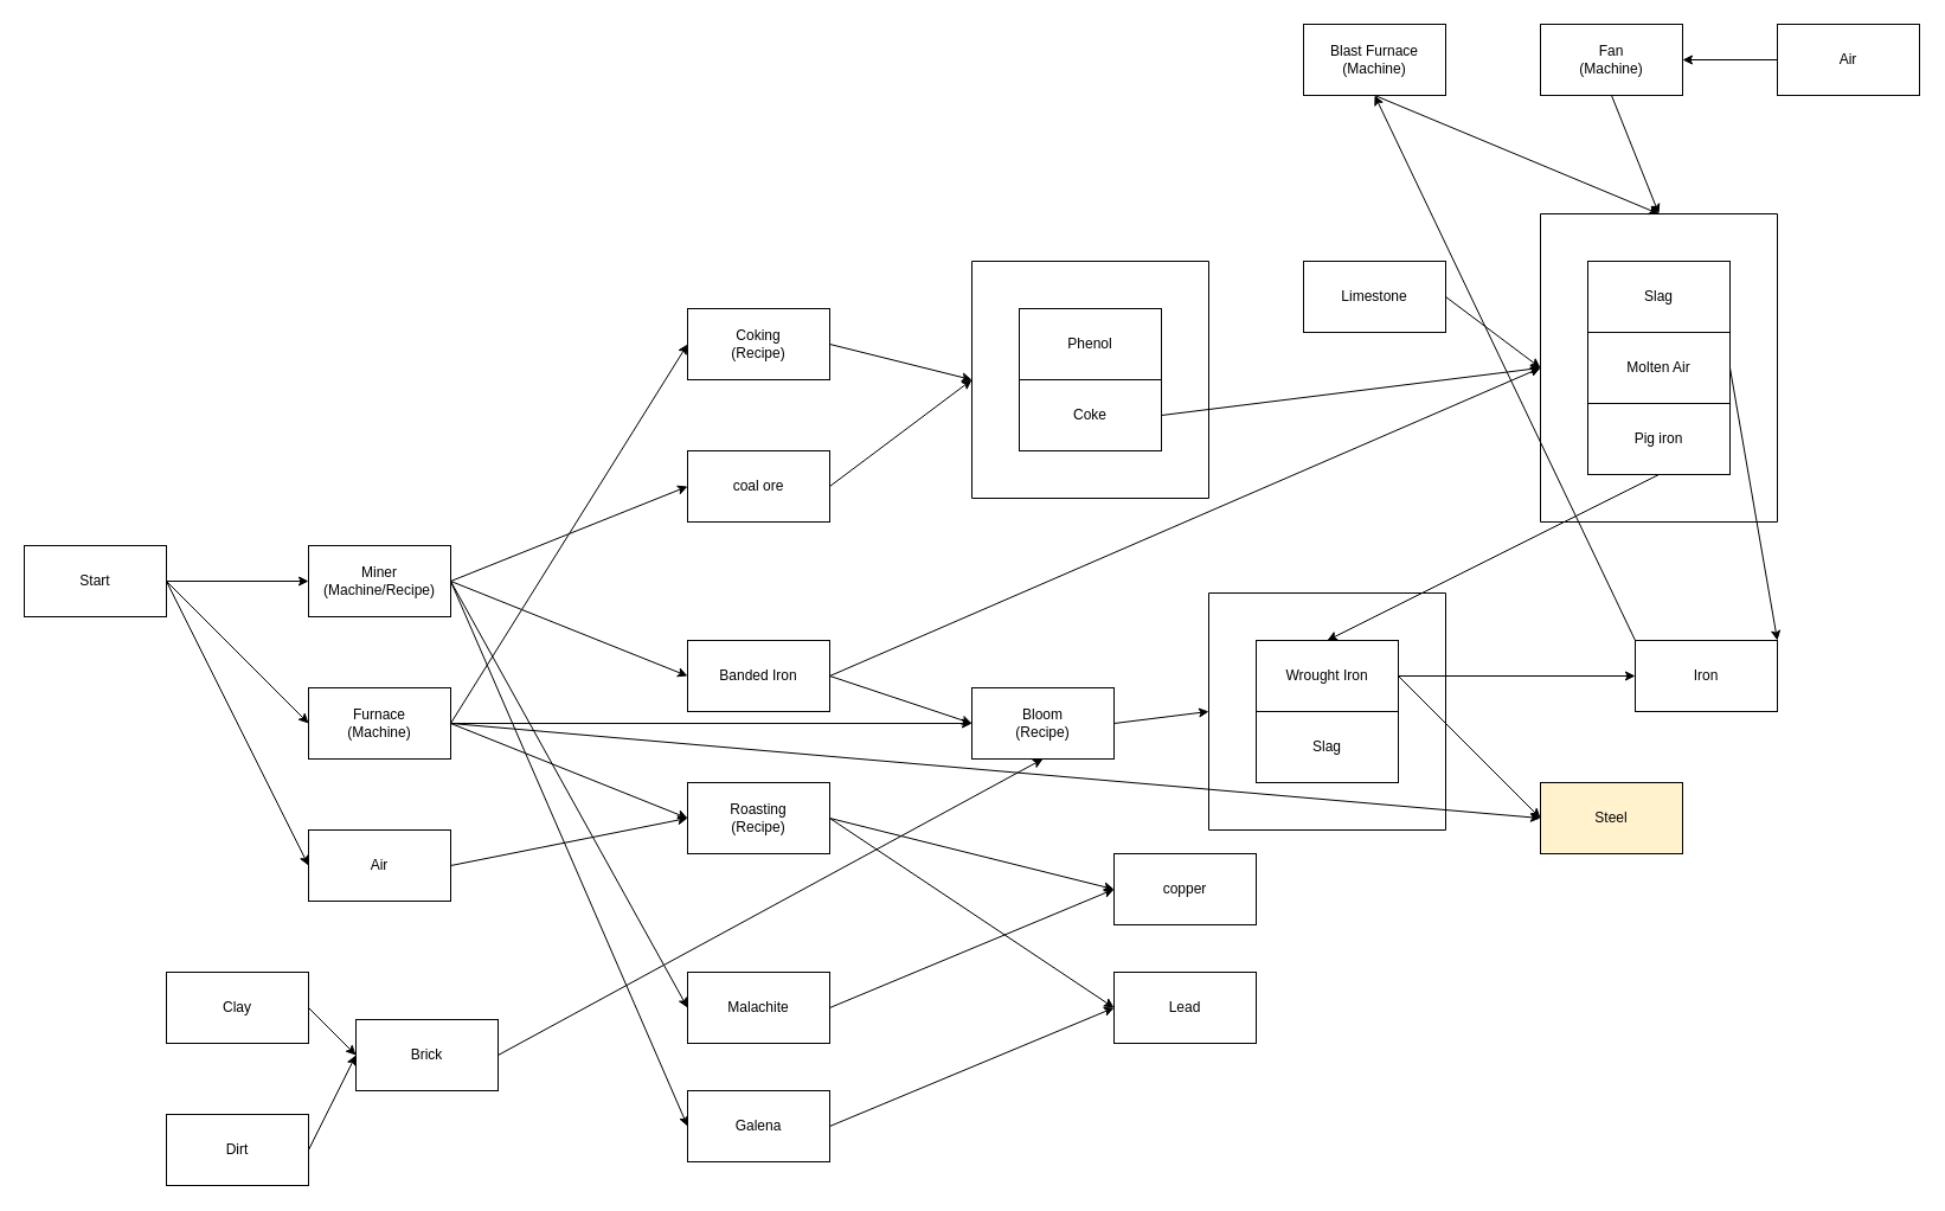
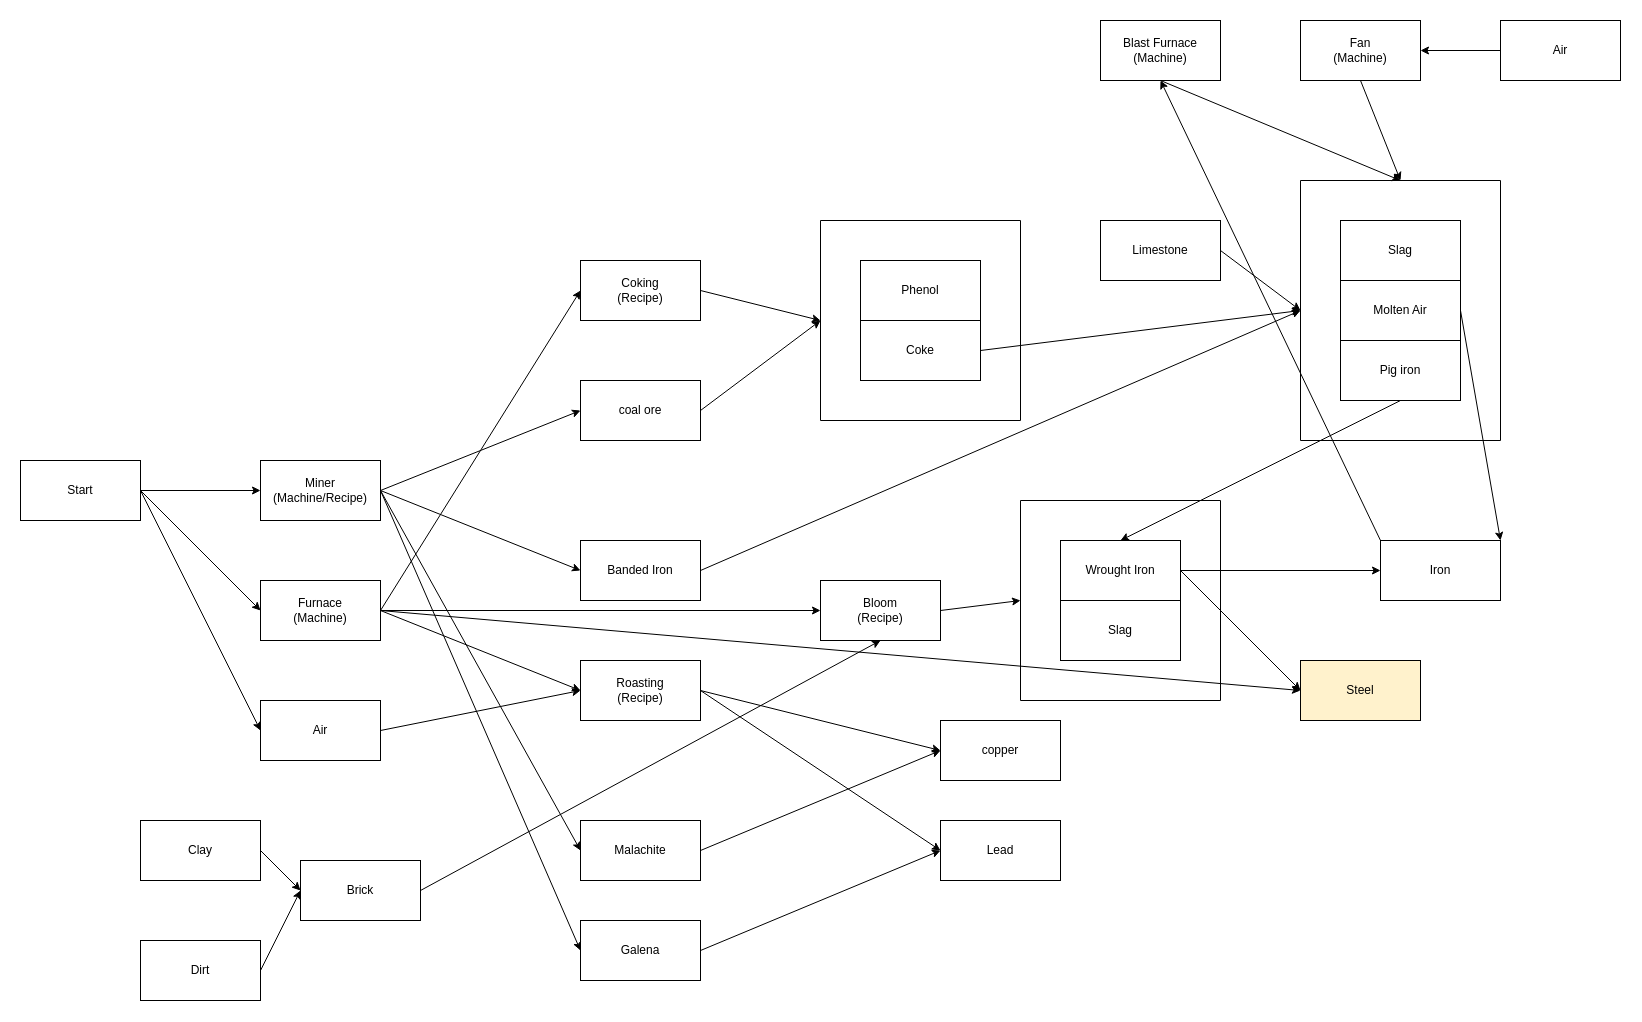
- <mxCell id="22" value="" style="endArrow=classic;html=1;rounded=0;exitX=1;exitY=0.5;exitDx=0;exitDy=0;entryX=0;entryY=0.5;entryDx=0;entryDy=0;" edge="1" parent="1" source="6" target="20"><mxGeometry width="50" height="50" relative="1" as="geometry"><mxPoint x="780" y="880" as="sourcePoint" /><mxPoint x="830" y="830" as="targetPoint" /></mxGeometry></mxCell>
